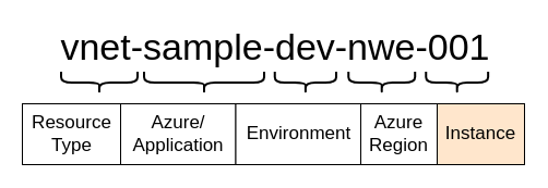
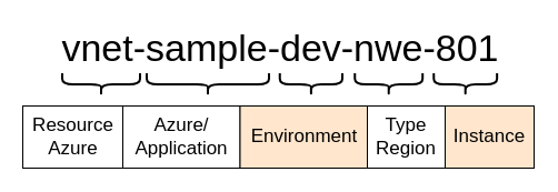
- <mxCell id="2" value="vnet-sample-dev-nwe-001" style="text;html=1;align=center;verticalAlign=middle;whiteSpace=wrap;rounded=0;fontSize=34;" vertex="1" parent="1"><mxGeometry x="42" y="27.5" width="420" height="30" as="geometry" /></mxCell>
+ <mxCell id="2" value="vnet-sample-dev-nwe-801" style="text;html=1;align=center;verticalAlign=middle;whiteSpace=wrap;rounded=0;fontSize=34;" vertex="1" parent="1"><mxGeometry x="42" y="27.5" width="420" height="30" as="geometry" /></mxCell>
- <mxCell id="3" value="Resource&lt;div style=&quot;font-size: 17px;&quot;&gt;Type&lt;/div&gt;" style="rounded=0;whiteSpace=wrap;html=1;fontSize=17;" vertex="1" parent="1"><mxGeometry x="20" y="95" width="91" height="56" as="geometry" /></mxCell>
+ <mxCell id="3" value="Resource&lt;div style=&quot;font-size: 17px;&quot;&gt;Azure&lt;/div&gt;" style="rounded=0;whiteSpace=wrap;html=1;fontSize=17;" vertex="1" parent="1"><mxGeometry x="20" y="95" width="91" height="56" as="geometry" /></mxCell>
- <mxCell id="5" value="Environment" style="rounded=0;whiteSpace=wrap;html=1;fontSize=17;" vertex="1" parent="1"><mxGeometry x="215.5" y="95" width="114.5" height="56" as="geometry" /></mxCell>
+ <mxCell id="5" value="Environment" style="rounded=0;whiteSpace=wrap;html=1;fontSize=17;fillColor=#ffe6cc;" vertex="1" parent="1"><mxGeometry x="215.5" y="95" width="114.5" height="56" as="geometry" /></mxCell>
- <mxCell id="6" value="Azure&lt;div style=&quot;font-size: 17px;&quot;&gt;Region&lt;/div&gt;" style="rounded=0;whiteSpace=wrap;html=1;fontSize=17;" vertex="1" parent="1"><mxGeometry x="330" y="95" width="70" height="56" as="geometry" /></mxCell>
+ <mxCell id="6" value="Type&lt;div style=&quot;font-size: 17px;&quot;&gt;Region&lt;/div&gt;" style="rounded=0;whiteSpace=wrap;html=1;fontSize=17;" vertex="1" parent="1"><mxGeometry x="330" y="95" width="70" height="56" as="geometry" /></mxCell>
